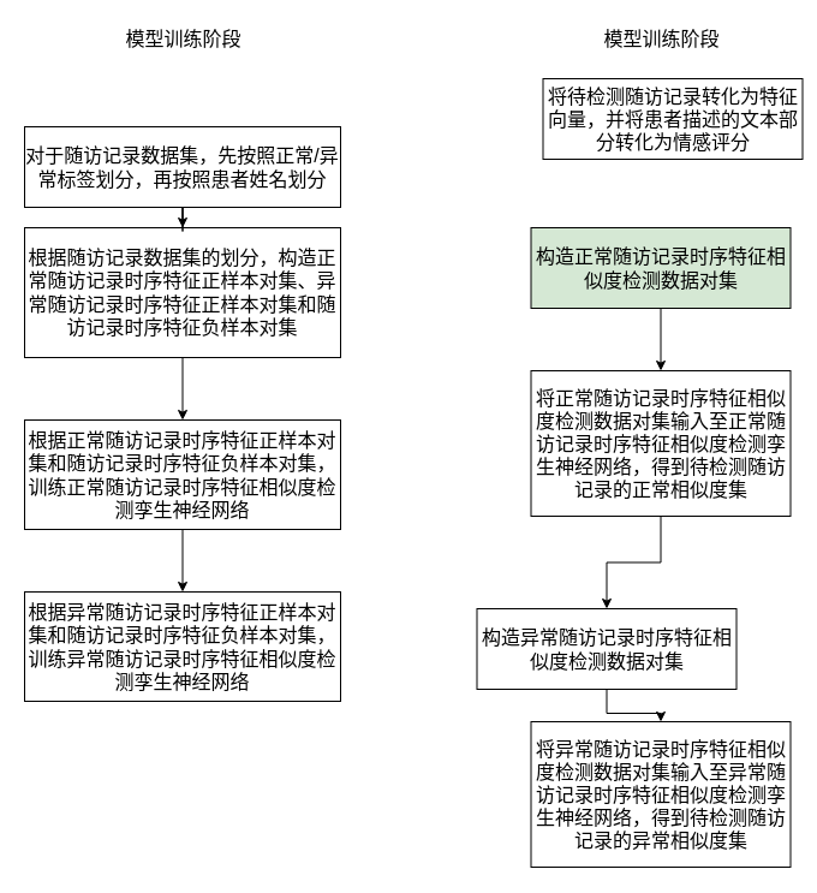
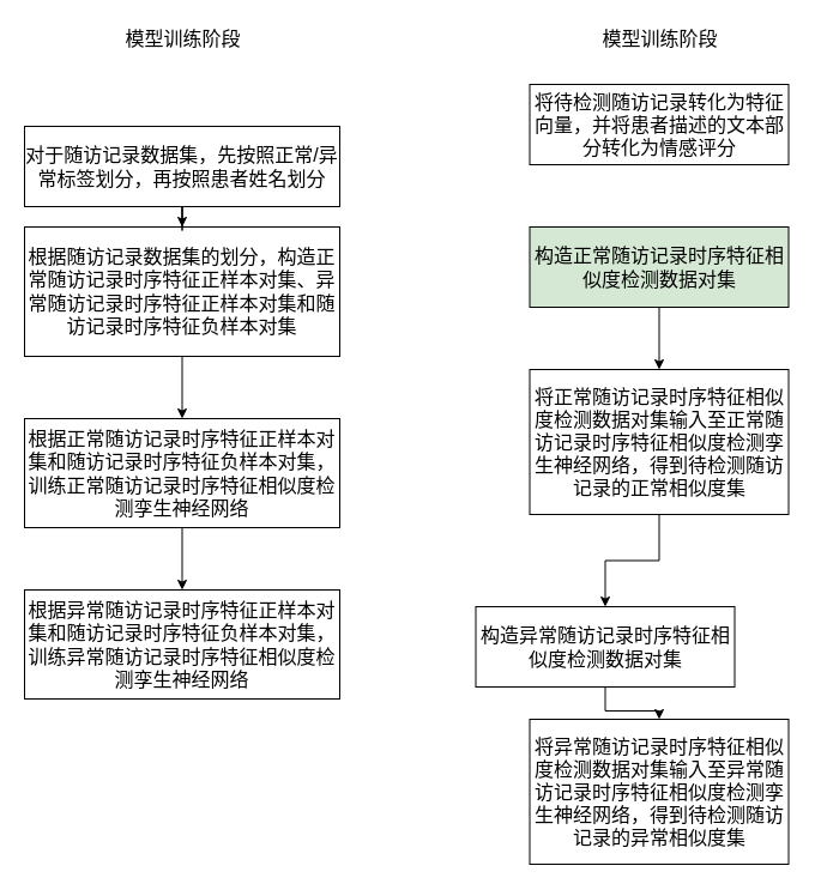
- <mxCell id="11" value="将待检测随访记录转化为特征向量，并将患者描述的文本部分转化为情感评分" style="rounded=0;whiteSpace=wrap;html=1;fontSize=16;" vertex="1" parent="1"><mxGeometry x="451.5" y="65" width="216" height="67" as="geometry" /></mxCell>
+ <mxCell id="11" value="将待检测随访记录转化为特征向量，并将患者描述的文本部分转化为情感评分" style="rounded=0;whiteSpace=wrap;html=1;fontSize=16;" vertex="1" parent="1"><mxGeometry x="441.5" y="70" width="216" height="67" as="geometry" /></mxCell>
